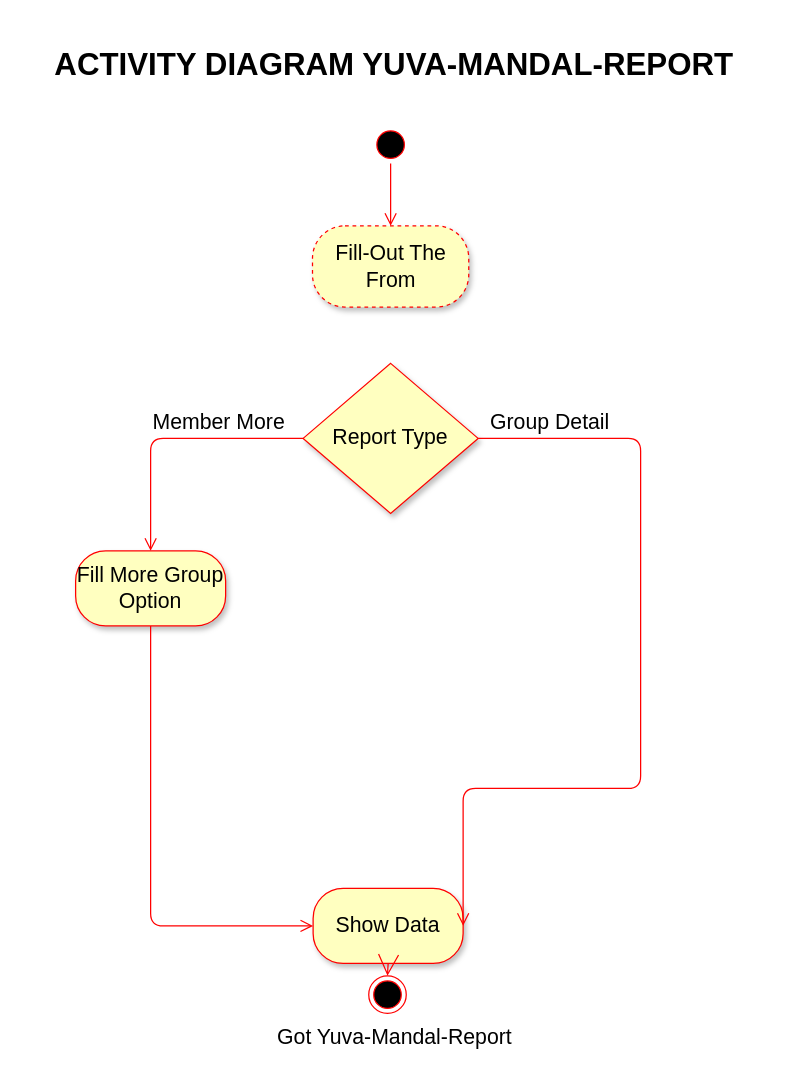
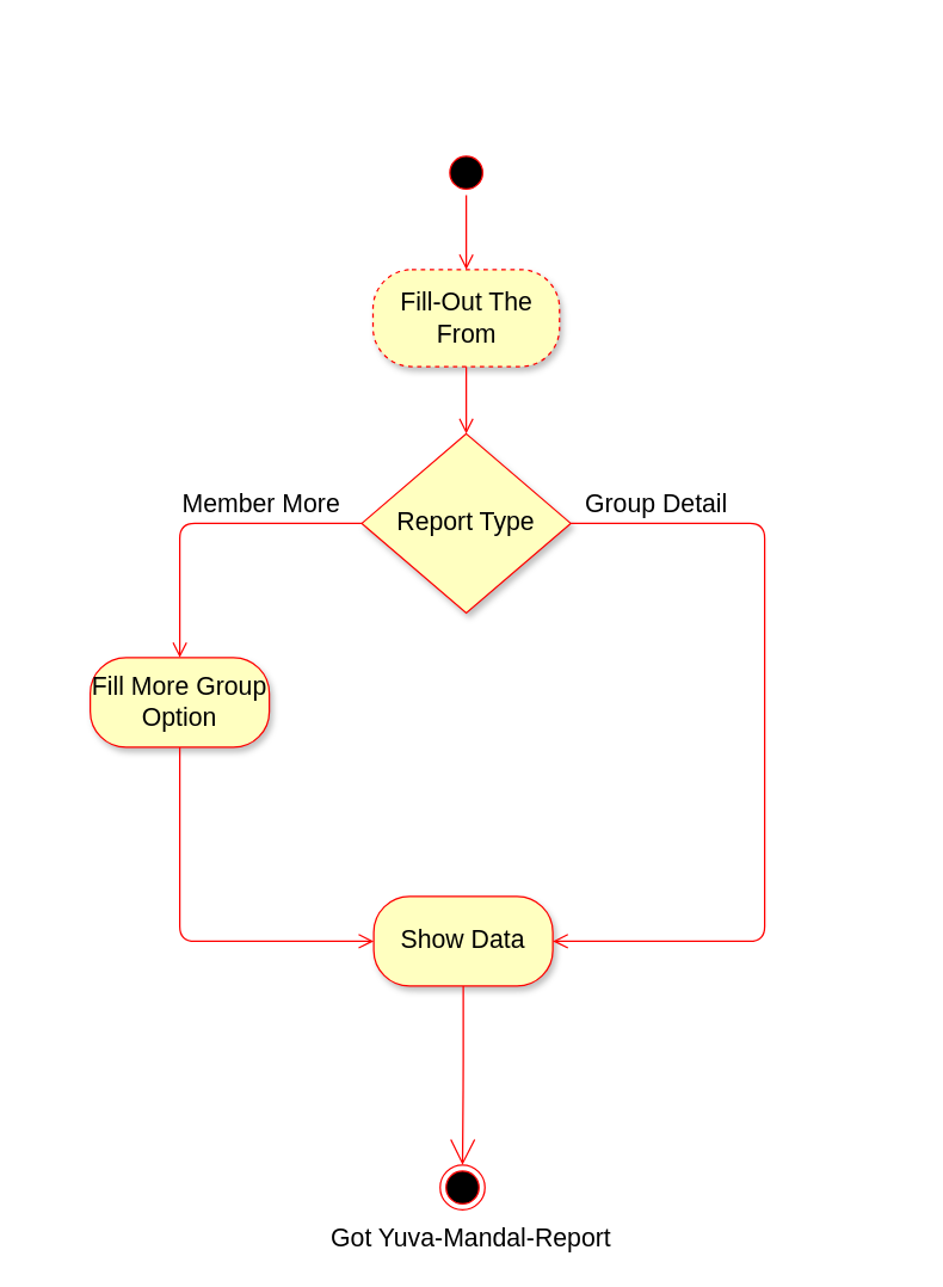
- <mxCell id="2" value="ACTIVITY DIAGRAM YUVA-MANDAL-REPORT" style="text;html=1;strokeColor=none;fillColor=none;align=center;verticalAlign=middle;whiteSpace=wrap;rounded=1;fontSize=25;fontStyle=1;shadow=1;" parent="1" vertex="1"><mxGeometry x="20" y="20" width="590" height="60" as="geometry" /></mxCell>
+ <mxCell id="6" value="" style="edgeStyle=orthogonalEdgeStyle;html=1;verticalAlign=bottom;endArrow=open;endSize=8;strokeColor=#ff0000;entryX=0.5;entryY=0;entryDx=0;entryDy=0;" parent="1" source="5" target="11" edge="1"><mxGeometry relative="1" as="geometry"><mxPoint x="312.5" y="300" as="targetPoint" /></mxGeometry></mxCell>
- <mxCell id="8" value="&lt;font style=&quot;font-size: 17px&quot;&gt;Show Data&lt;/font&gt;" style="rounded=1;whiteSpace=wrap;html=1;arcSize=40;fontColor=#000000;fillColor=#ffffc0;strokeColor=#ff0000;shadow=1;" parent="1" vertex="1"><mxGeometry x="250" y="710" width="120" height="60" as="geometry" /></mxCell>
+ <mxCell id="8" value="&lt;font style=&quot;font-size: 17px&quot;&gt;Show Data&lt;/font&gt;" style="rounded=1;whiteSpace=wrap;html=1;arcSize=40;fontColor=#000000;fillColor=#ffffc0;strokeColor=#ff0000;shadow=1;" parent="1" vertex="1"><mxGeometry x="250" y="600" width="120" height="60" as="geometry" /></mxCell>
